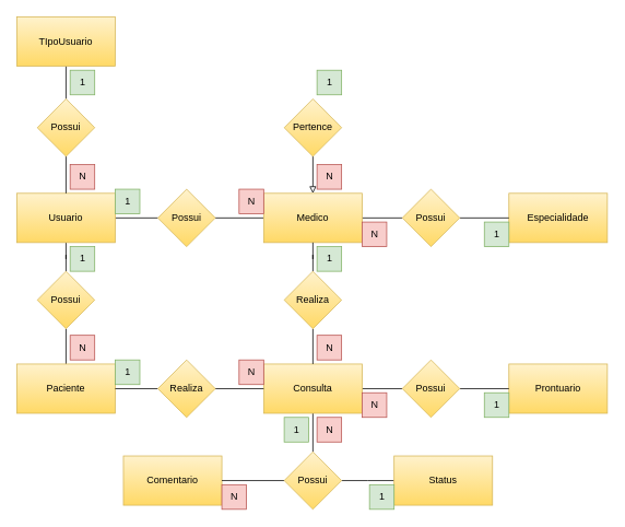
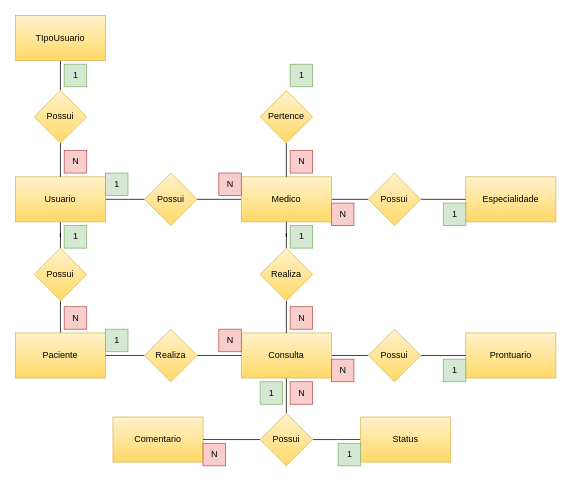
- <mxCell id="20" style="edgeStyle=orthogonalEdgeStyle;rounded=0;orthogonalLoop=1;jettySize=auto;html=1;endArrow=block;endFill=0;" edge="1" parent="1" source="21" target="9"><mxGeometry relative="1" as="geometry" /></mxCell>
+ <mxCell id="20" style="edgeStyle=orthogonalEdgeStyle;rounded=0;orthogonalLoop=1;jettySize=auto;html=1;endArrow=none;endFill=0;" edge="1" parent="1" source="21" target="9"><mxGeometry relative="1" as="geometry" /></mxCell>
